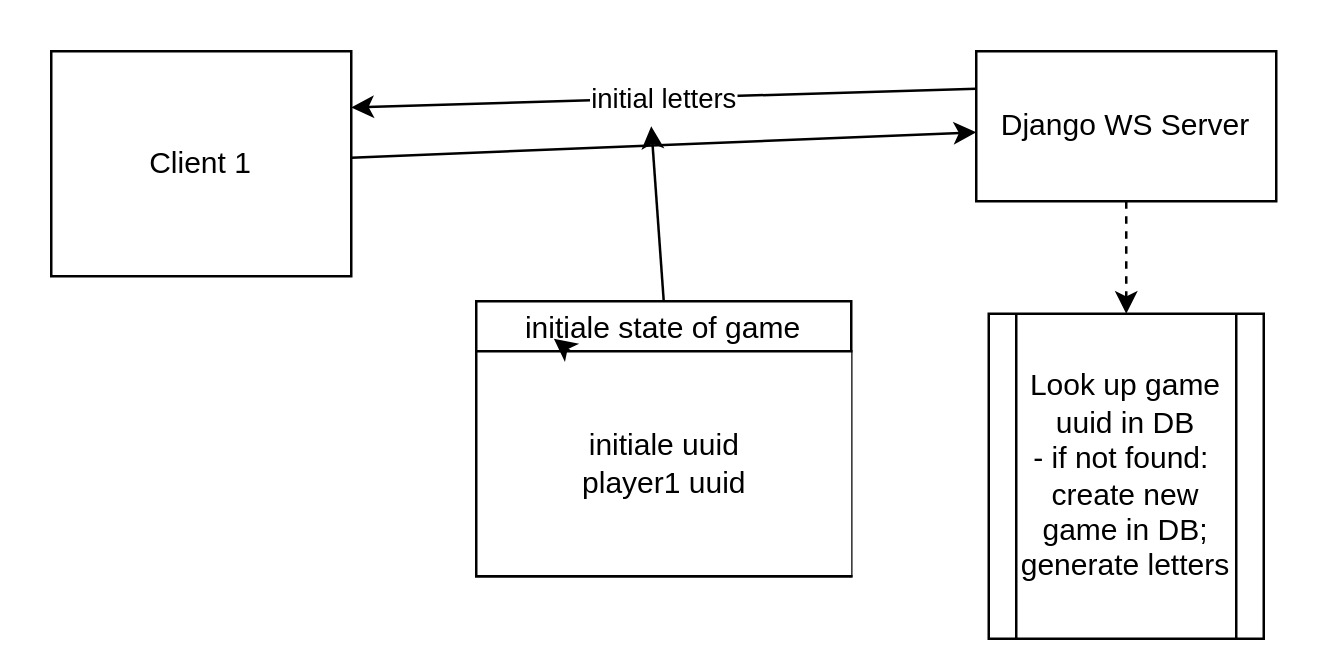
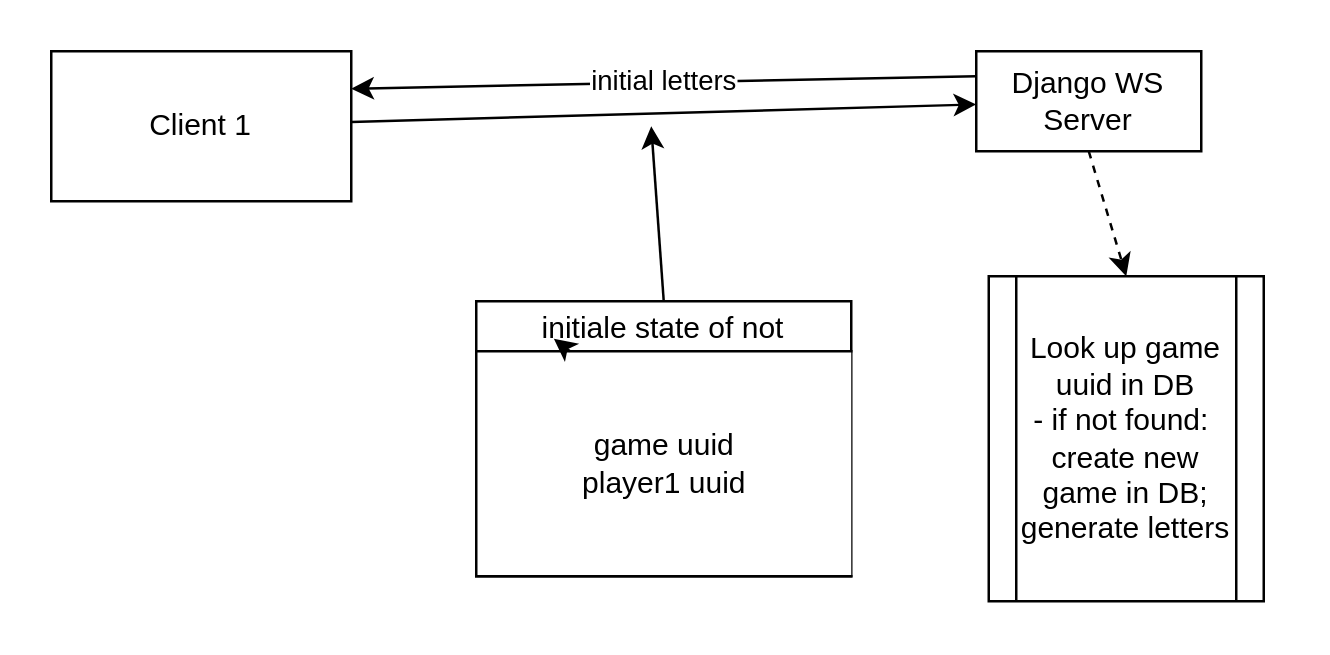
- <mxCell id="6" value="Django WS Server" style="whiteSpace=wrap;html=1;rounded=0;" vertex="1" parent="1"><mxGeometry x="390" y="20" width="120" height="60" as="geometry" /></mxCell>
+ <mxCell id="6" value="Django WS Server" style="whiteSpace=wrap;html=1;rounded=0;" vertex="1" parent="1"><mxGeometry x="390" y="20" width="90" height="40" as="geometry" /></mxCell>
- <mxCell id="3" value="Client 1" style="rounded=0;whiteSpace=wrap;html=1;" vertex="1" parent="1"><mxGeometry x="20" y="20" width="120" height="90" as="geometry" /></mxCell>
+ <mxCell id="3" value="Client 1" style="rounded=0;whiteSpace=wrap;html=1;" vertex="1" parent="1"><mxGeometry x="20" y="20" width="120" height="60" as="geometry" /></mxCell>
- <mxCell id="8" value="initiale state of game" style="swimlane;fontStyle=0;childLayout=stackLayout;horizontal=1;startSize=20;fillColor=#ffffff;horizontalStack=0;resizeParent=1;resizeParentMax=0;resizeLast=0;collapsible=0;marginBottom=0;swimlaneFillColor=#ffffff;" vertex="1" parent="1"><mxGeometry x="190" y="120" width="150" height="110" as="geometry" /></mxCell>
+ <mxCell id="8" value="initiale state of not" style="swimlane;fontStyle=0;childLayout=stackLayout;horizontal=1;startSize=20;fillColor=#ffffff;horizontalStack=0;resizeParent=1;resizeParentMax=0;resizeLast=0;collapsible=0;marginBottom=0;swimlaneFillColor=#ffffff;" vertex="1" parent="1"><mxGeometry x="190" y="120" width="150" height="110" as="geometry" /></mxCell>
- <mxCell id="9" value="initiale uuid&lt;br&gt;player1 uuid" style="html=1;dashed=0;whitespace=wrap;shape=partialRectangle;right=0;" vertex="1" parent="8"><mxGeometry y="20" width="150" height="90" as="geometry" /></mxCell>
+ <mxCell id="9" value="game uuid&lt;br&gt;player1 uuid" style="html=1;dashed=0;whitespace=wrap;shape=partialRectangle;right=0;" vertex="1" parent="8"><mxGeometry y="20" width="150" height="90" as="geometry" /></mxCell>
- <mxCell id="11" value="Look up game uuid in DB&lt;br&gt;- if not found:&amp;nbsp;&lt;br&gt;create new game in DB; generate letters" style="shape=process;whiteSpace=wrap;html=1;backgroundOutline=1;" vertex="1" parent="1"><mxGeometry x="395" y="125" width="110" height="130" as="geometry" /></mxCell>
+ <mxCell id="11" value="Look up game uuid in DB&lt;br&gt;- if not found:&amp;nbsp;&lt;br&gt;create new game in DB; generate letters" style="shape=process;whiteSpace=wrap;html=1;backgroundOutline=1;" vertex="1" parent="1"><mxGeometry x="395" y="110" width="110" height="130" as="geometry" /></mxCell>
